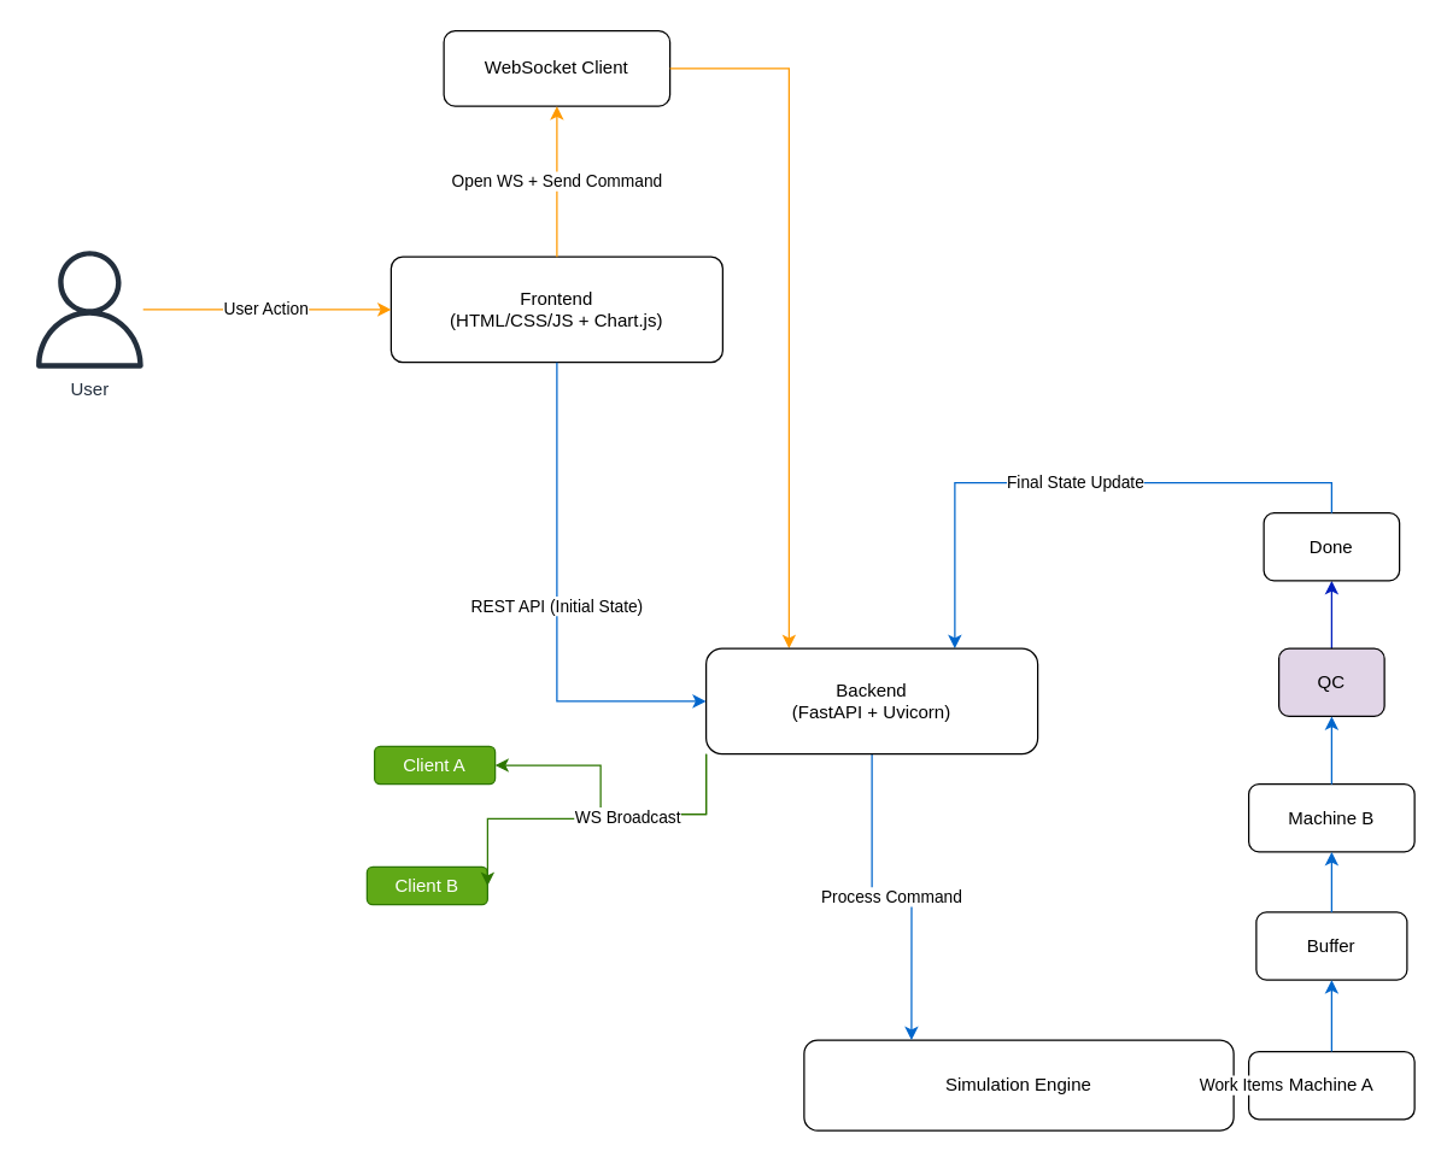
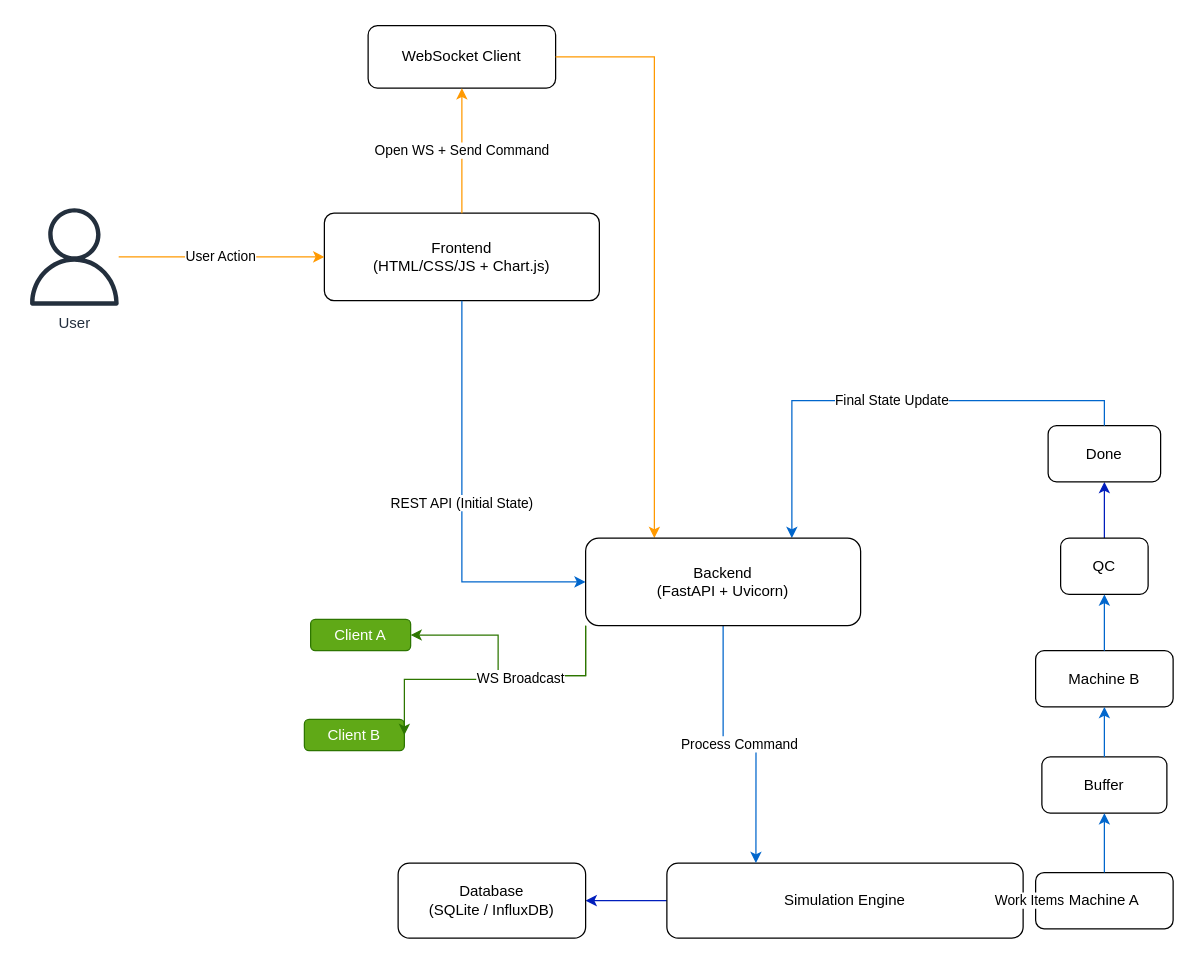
- <mxCell id="13" value="QC" style="rounded=1;whiteSpace=wrap;html=1;glass=0;fillColor=#e1d5e7;" parent="1" vertex="1"><mxGeometry x="848" y="430" width="70" height="45" as="geometry" /></mxCell>
+ <mxCell id="13" value="QC" style="rounded=1;whiteSpace=wrap;html=1;glass=0;" parent="1" vertex="1"><mxGeometry x="848" y="430" width="70" height="45" as="geometry" /></mxCell>
+ <mxCell id="6" value="Database&#10;(SQLite / InfluxDB)" style="rounded=1;whiteSpace=wrap;html=1;glass=0;" parent="1" vertex="1"><mxGeometry x="318" y="690" width="150" height="60" as="geometry" /></mxCell>
+ <mxCell id="4" style="edgeStyle=orthogonalEdgeStyle;rounded=0;orthogonalLoop=1;jettySize=auto;html=1;exitX=0;exitY=0.5;exitDx=0;exitDy=0;entryX=1;entryY=0.5;entryDx=0;entryDy=0;fillColor=#0050ef;strokeColor=light-dark(#001DBC, #54aaf9);" parent="1" source="5" target="6" edge="1"><mxGeometry relative="1" as="geometry" /></mxCell>
